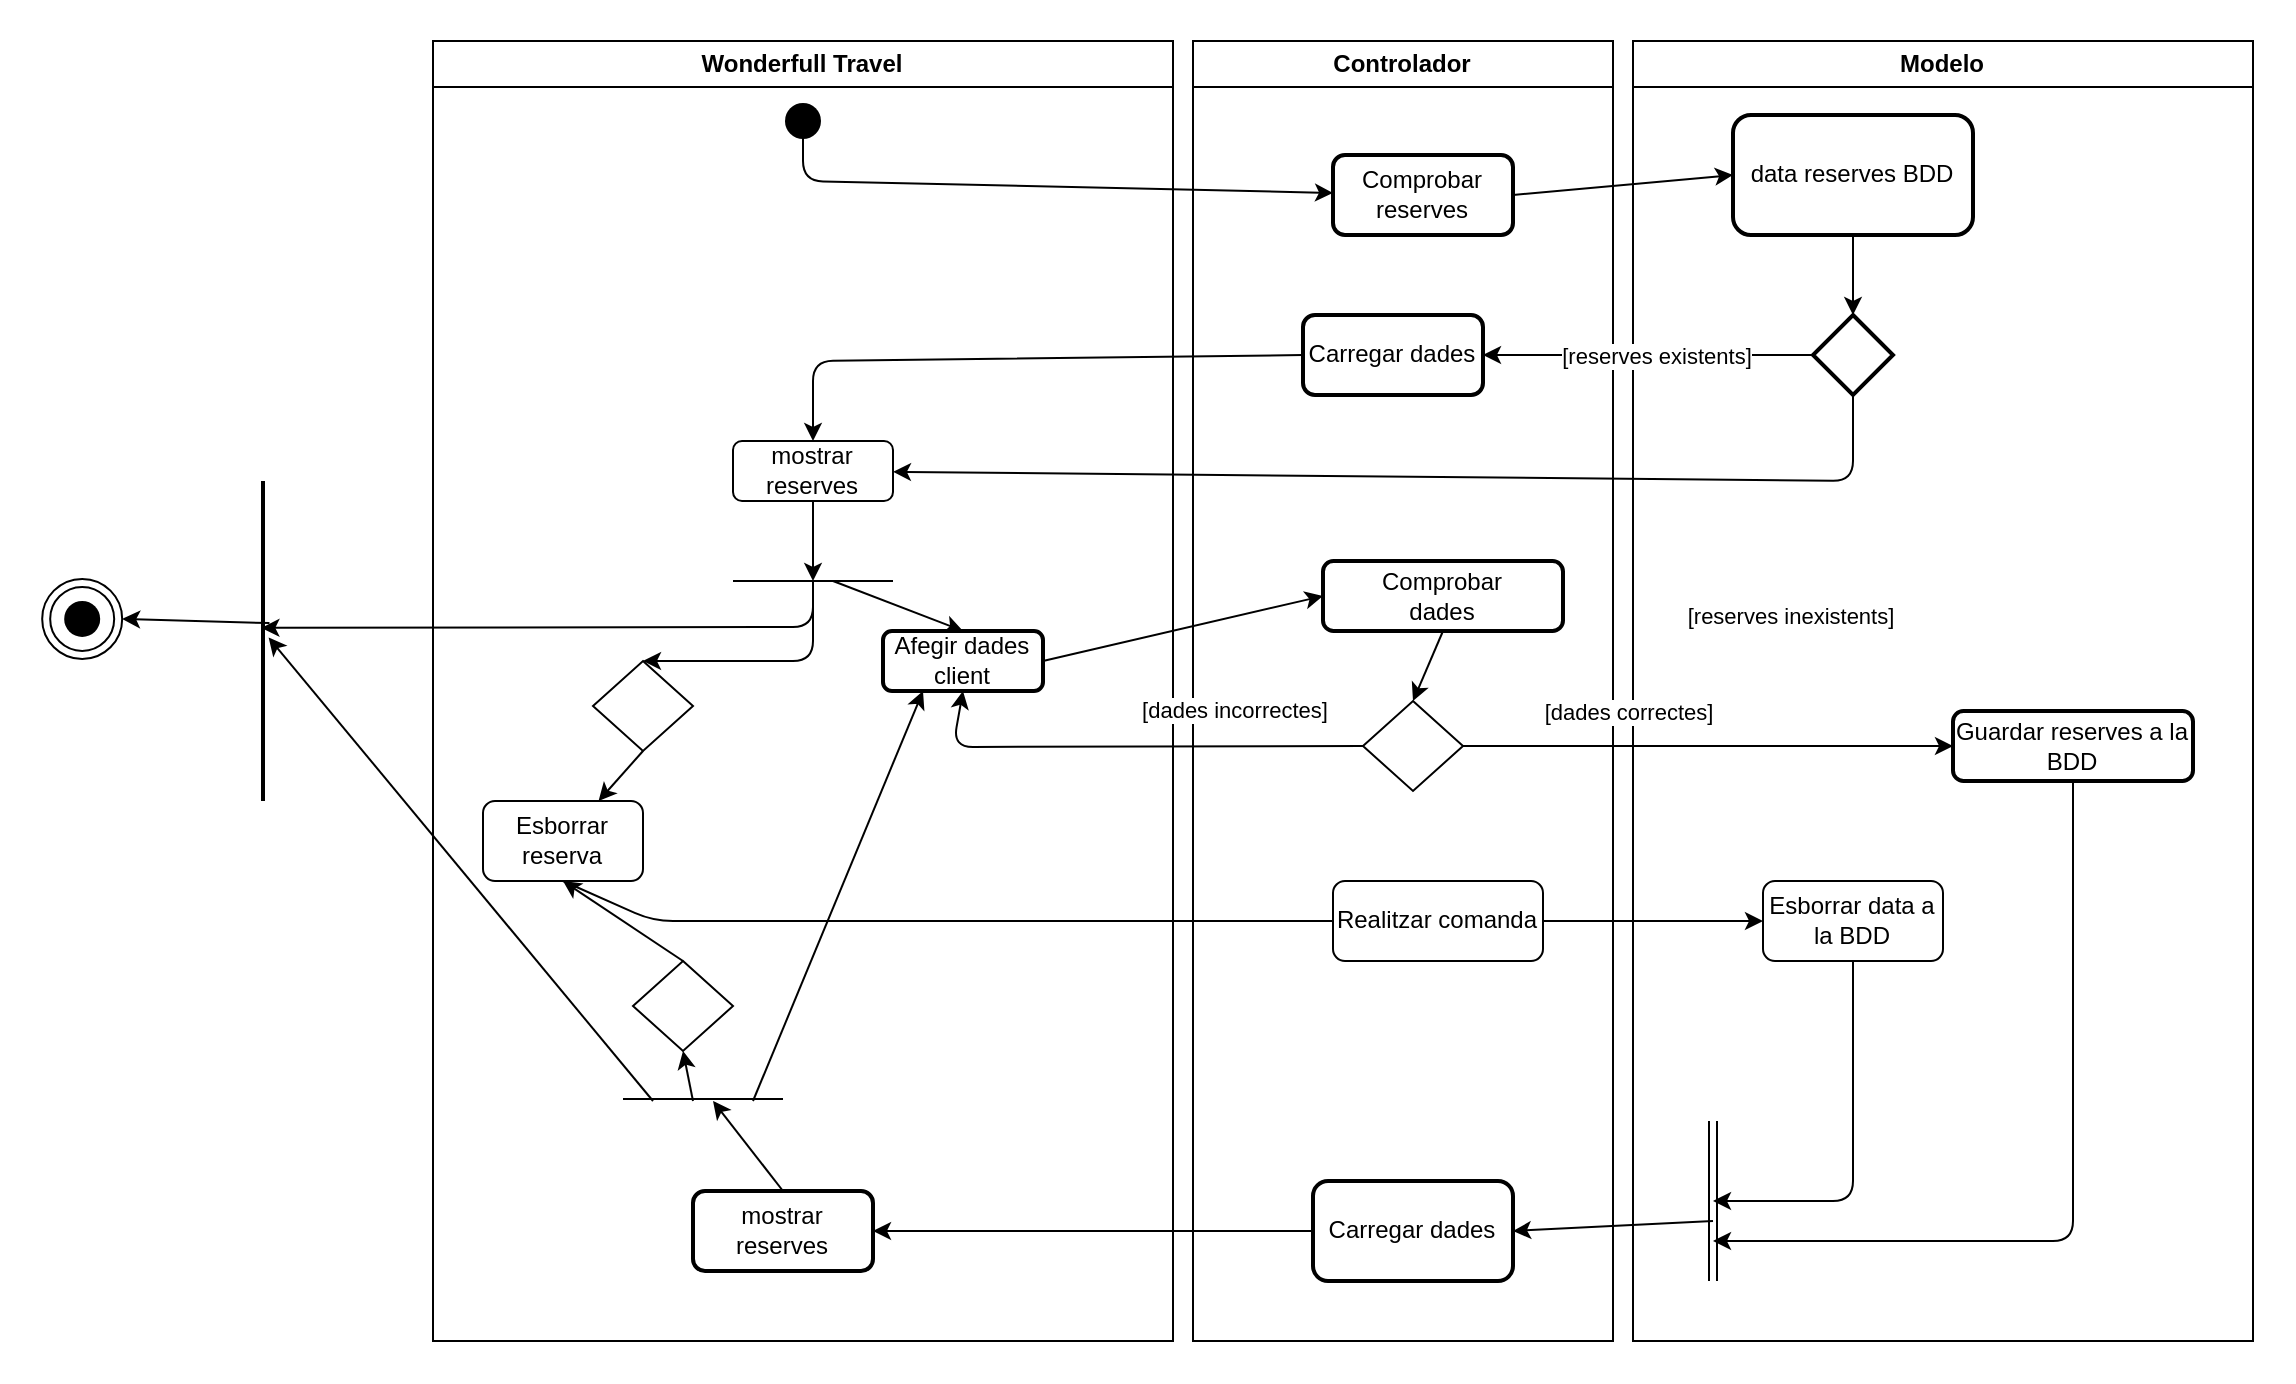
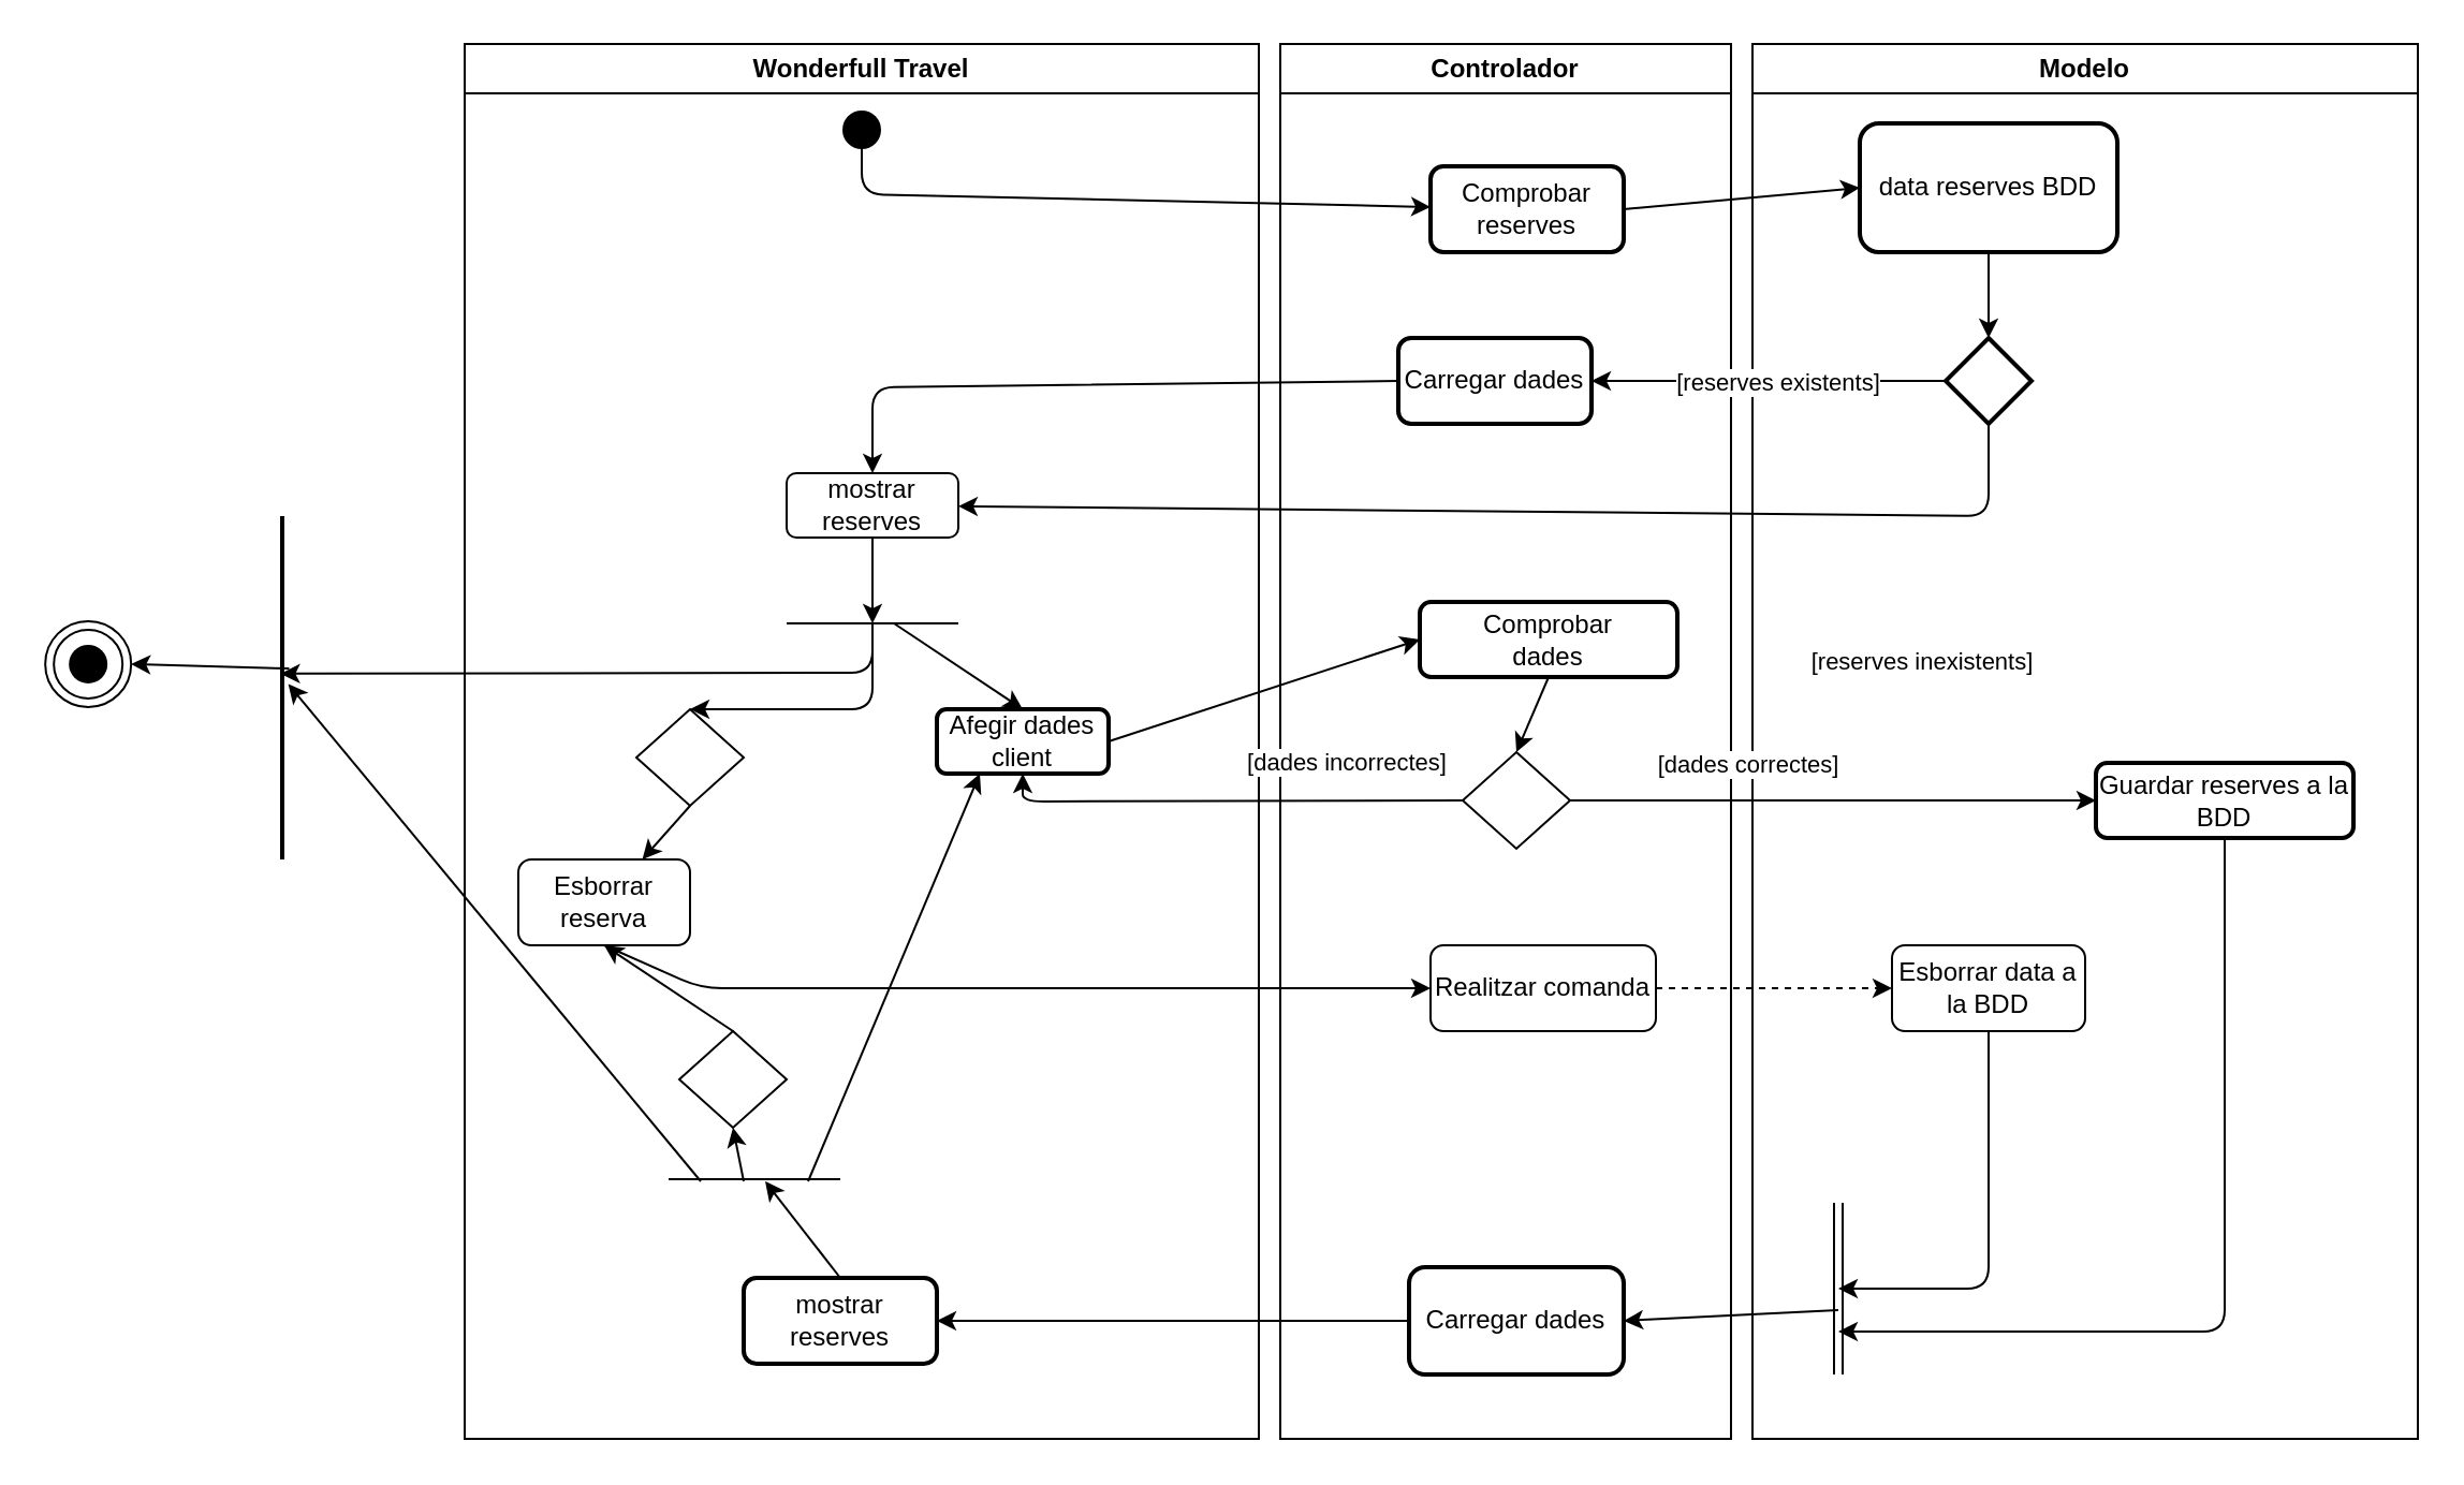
- <mxCell id="5" value="Afegir dades client" style="rounded=1;whiteSpace=wrap;html=1;strokeWidth=2;" parent="3" vertex="1"><mxGeometry x="225" y="295" width="80" height="30" as="geometry" /></mxCell>
+ <mxCell id="5" value="Afegir dades client" style="rounded=1;whiteSpace=wrap;html=1;strokeWidth=2;" parent="3" vertex="1"><mxGeometry x="220" y="310" width="80" height="30" as="geometry" /></mxCell>
- <mxCell id="53" style="edgeStyle=none;html=1;entryX=0;entryY=0.5;entryDx=0;entryDy=0;exitX=0.5;exitY=1;exitDx=0;exitDy=0;endArrow=none;" edge="1" parent="1" source="9" target="23"><mxGeometry relative="1" as="geometry"><mxPoint x="336" y="340" as="targetPoint" /><mxPoint x="406" y="300" as="sourcePoint" /><Array as="points"><mxPoint x="326" y="460" /></Array></mxGeometry></mxCell>
+ <mxCell id="53" style="edgeStyle=none;html=1;entryX=0;entryY=0.5;entryDx=0;entryDy=0;exitX=0.5;exitY=1;exitDx=0;exitDy=0;" edge="1" parent="1" source="9" target="23"><mxGeometry relative="1" as="geometry"><mxPoint x="336" y="340" as="targetPoint" /><mxPoint x="406" y="300" as="sourcePoint" /><Array as="points"><mxPoint x="326" y="460" /></Array></mxGeometry></mxCell>
- <mxCell id="54" value="" style="endArrow=classic;html=1;exitX=1;exitY=0.5;exitDx=0;exitDy=0;entryX=0;entryY=0.5;entryDx=0;entryDy=0;" edge="1" parent="1" source="23" target="30"><mxGeometry width="50" height="50" relative="1" as="geometry"><mxPoint x="756" y="400" as="sourcePoint" /><mxPoint x="806" y="350" as="targetPoint" /></mxGeometry></mxCell>
+ <mxCell id="54" value="" style="endArrow=classic;html=1;exitX=1;exitY=0.5;exitDx=0;exitDy=0;entryX=0;entryY=0.5;entryDx=0;entryDy=0;dashed=1;" edge="1" parent="1" source="23" target="30"><mxGeometry width="50" height="50" relative="1" as="geometry"><mxPoint x="756" y="400" as="sourcePoint" /><mxPoint x="806" y="350" as="targetPoint" /></mxGeometry></mxCell>
